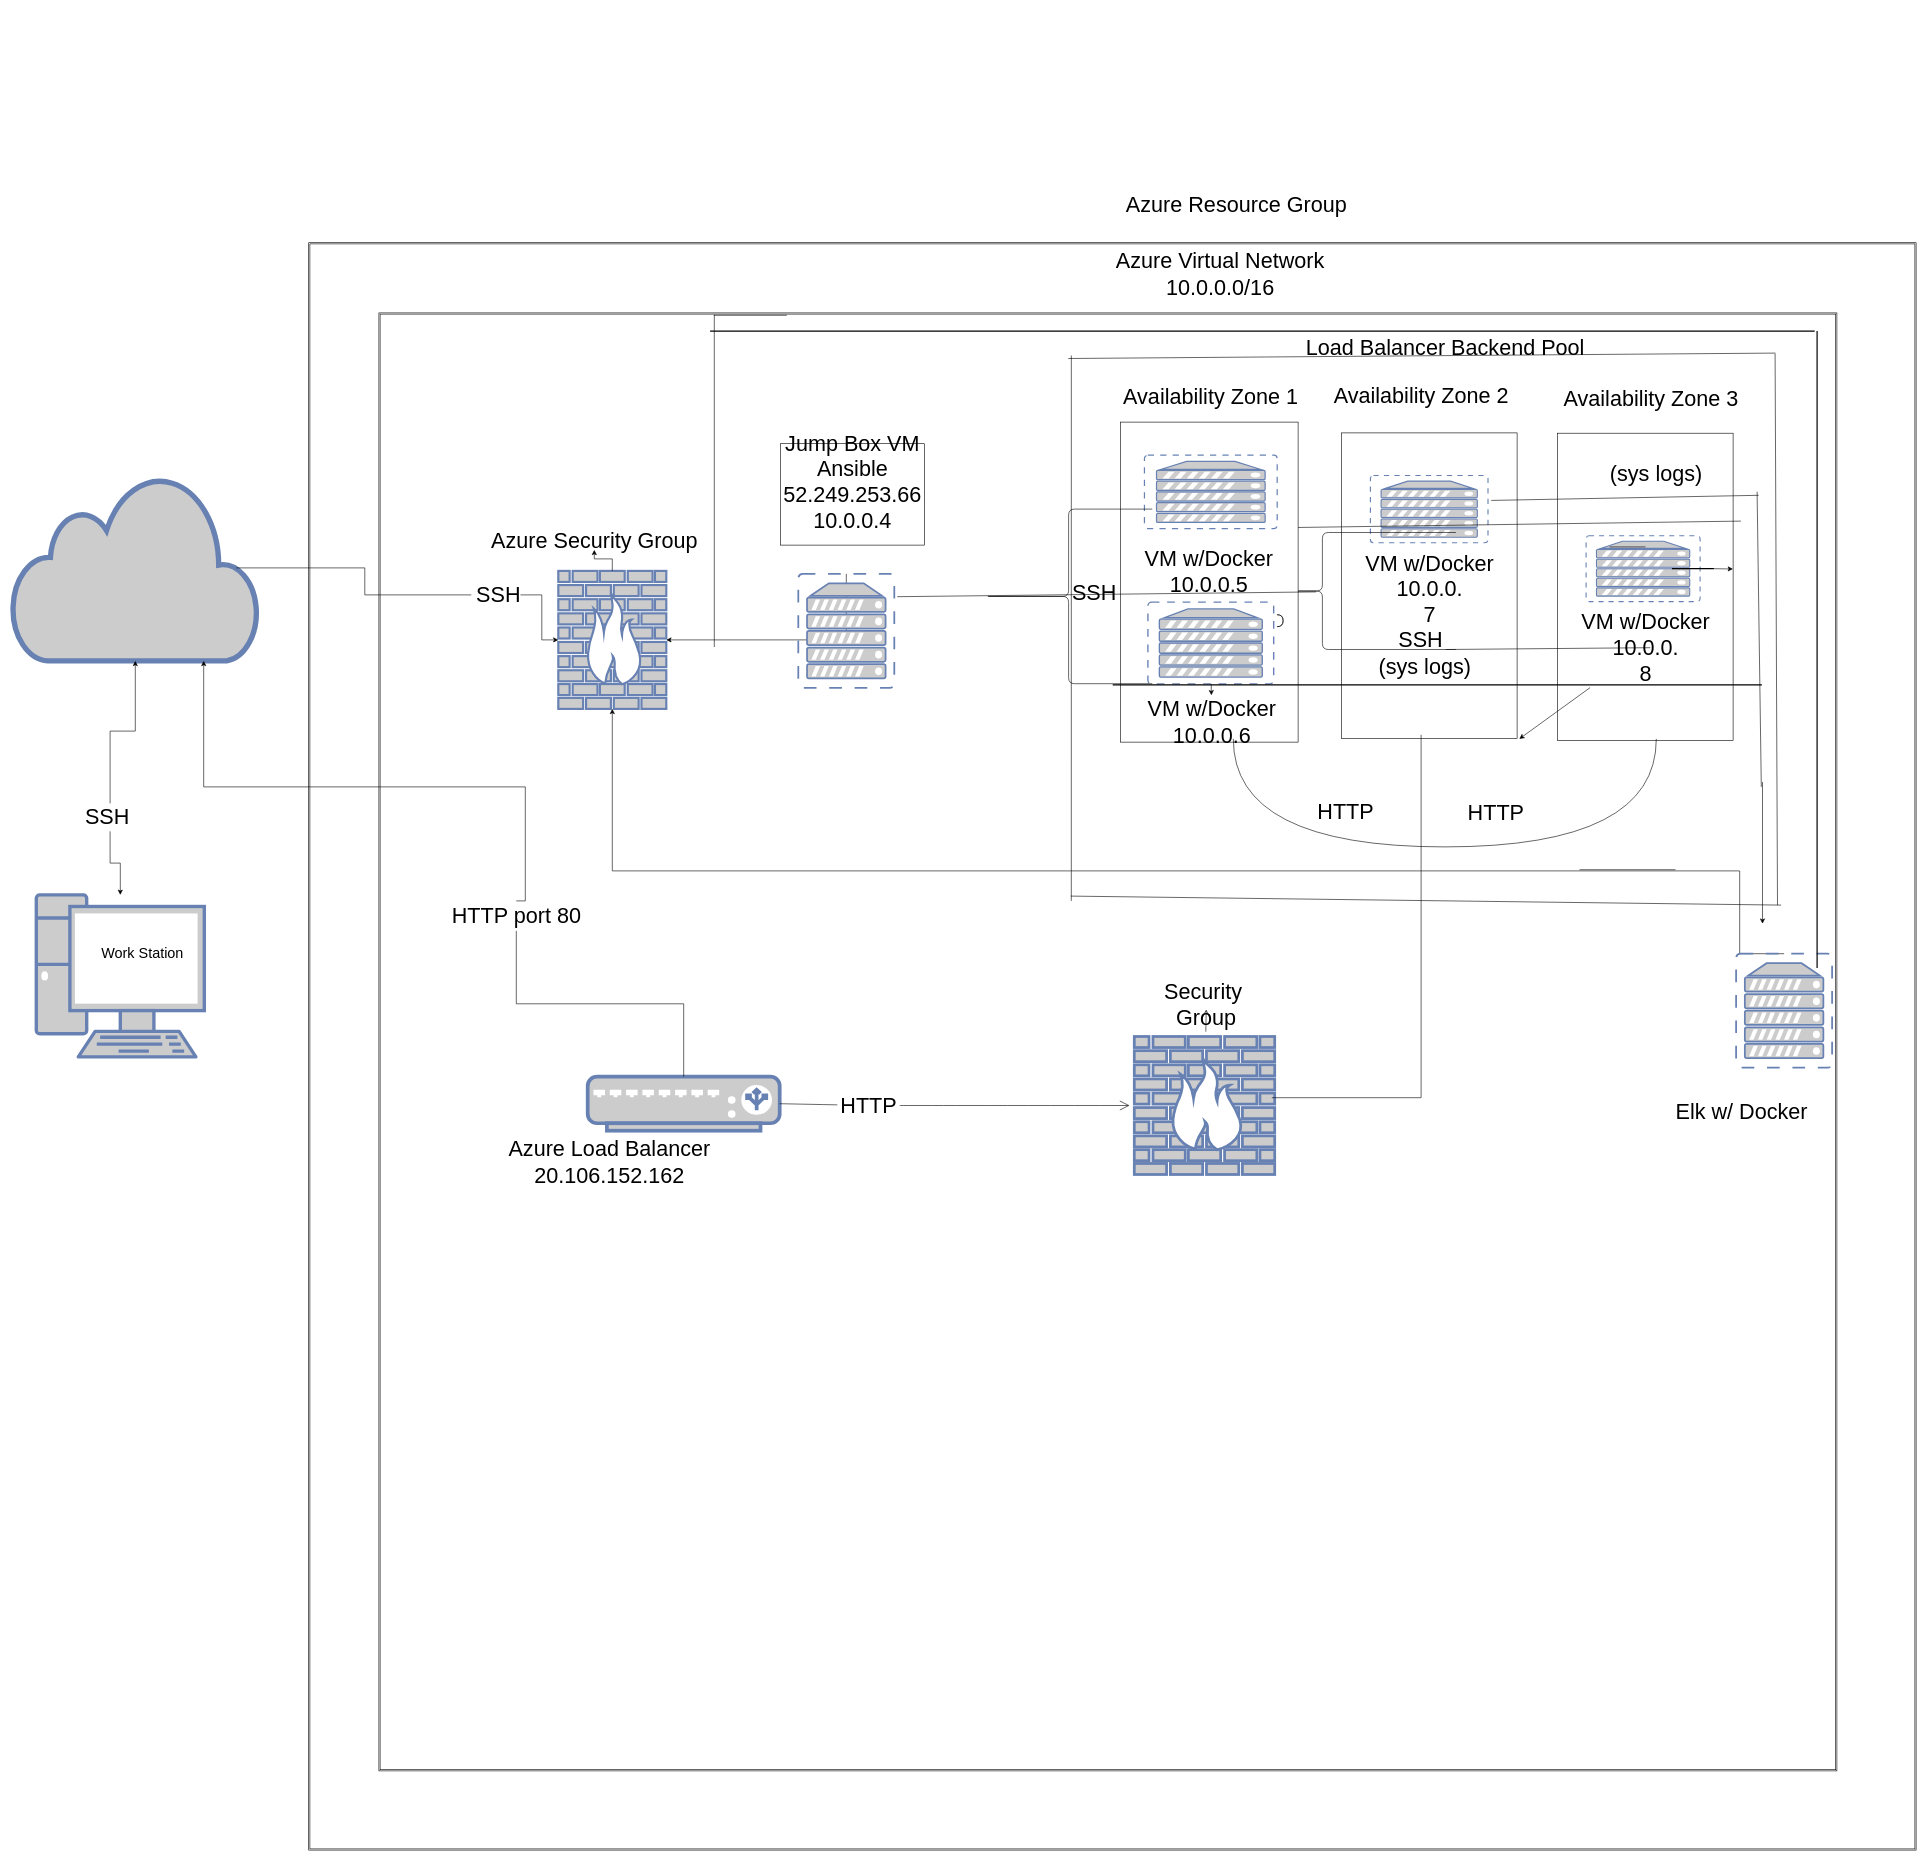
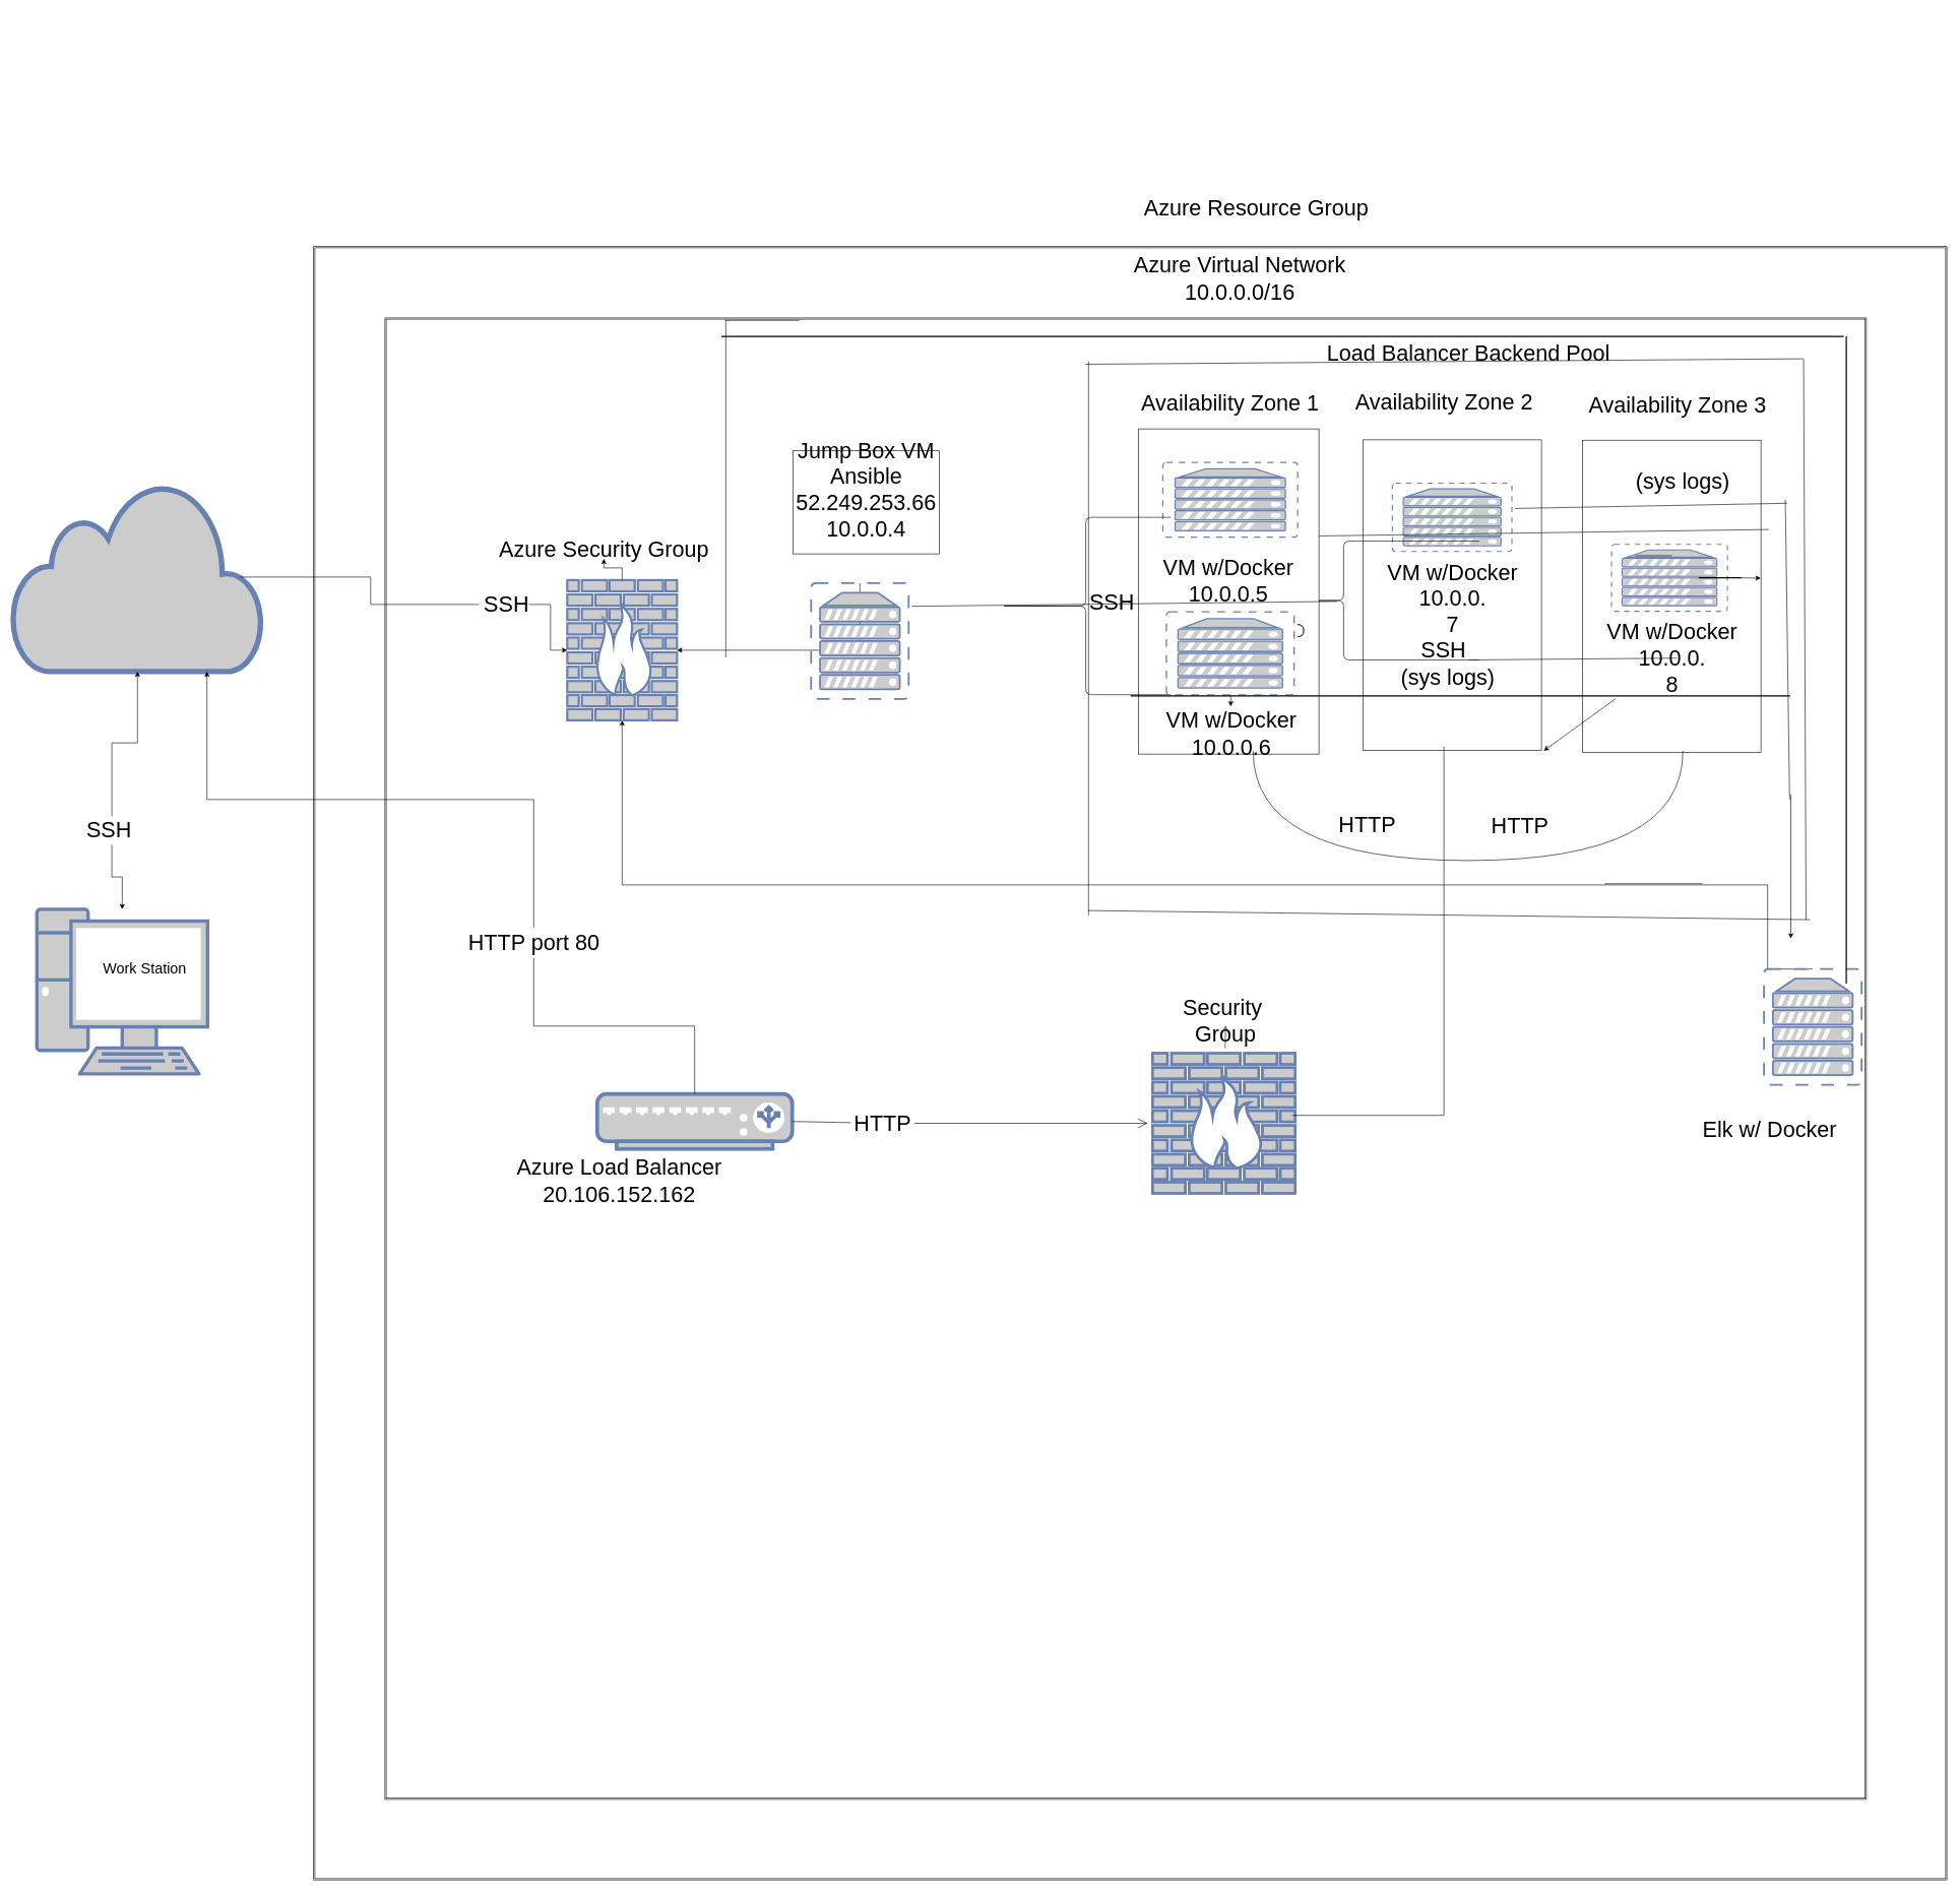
- <mxCell id="28" value="HTTP port 80" style="text;html=1;resizable=0;autosize=1;align=center;verticalAlign=middle;points=[];fillColor=none;strokeColor=none;rounded=0;fontSize=36;" parent="2" vertex="1"><mxGeometry x="725" y="1186" width="230" height="50" as="geometry" /></mxCell>
+ <mxCell id="28" value="HTTP port 80" style="text;html=1;resizable=0;autosize=1;align=center;verticalAlign=middle;points=[];fillColor=none;strokeColor=none;rounded=0;fontSize=36;" parent="2" vertex="1"><mxGeometry x="740" y="1206" width="230" height="50" as="geometry" /></mxCell>
